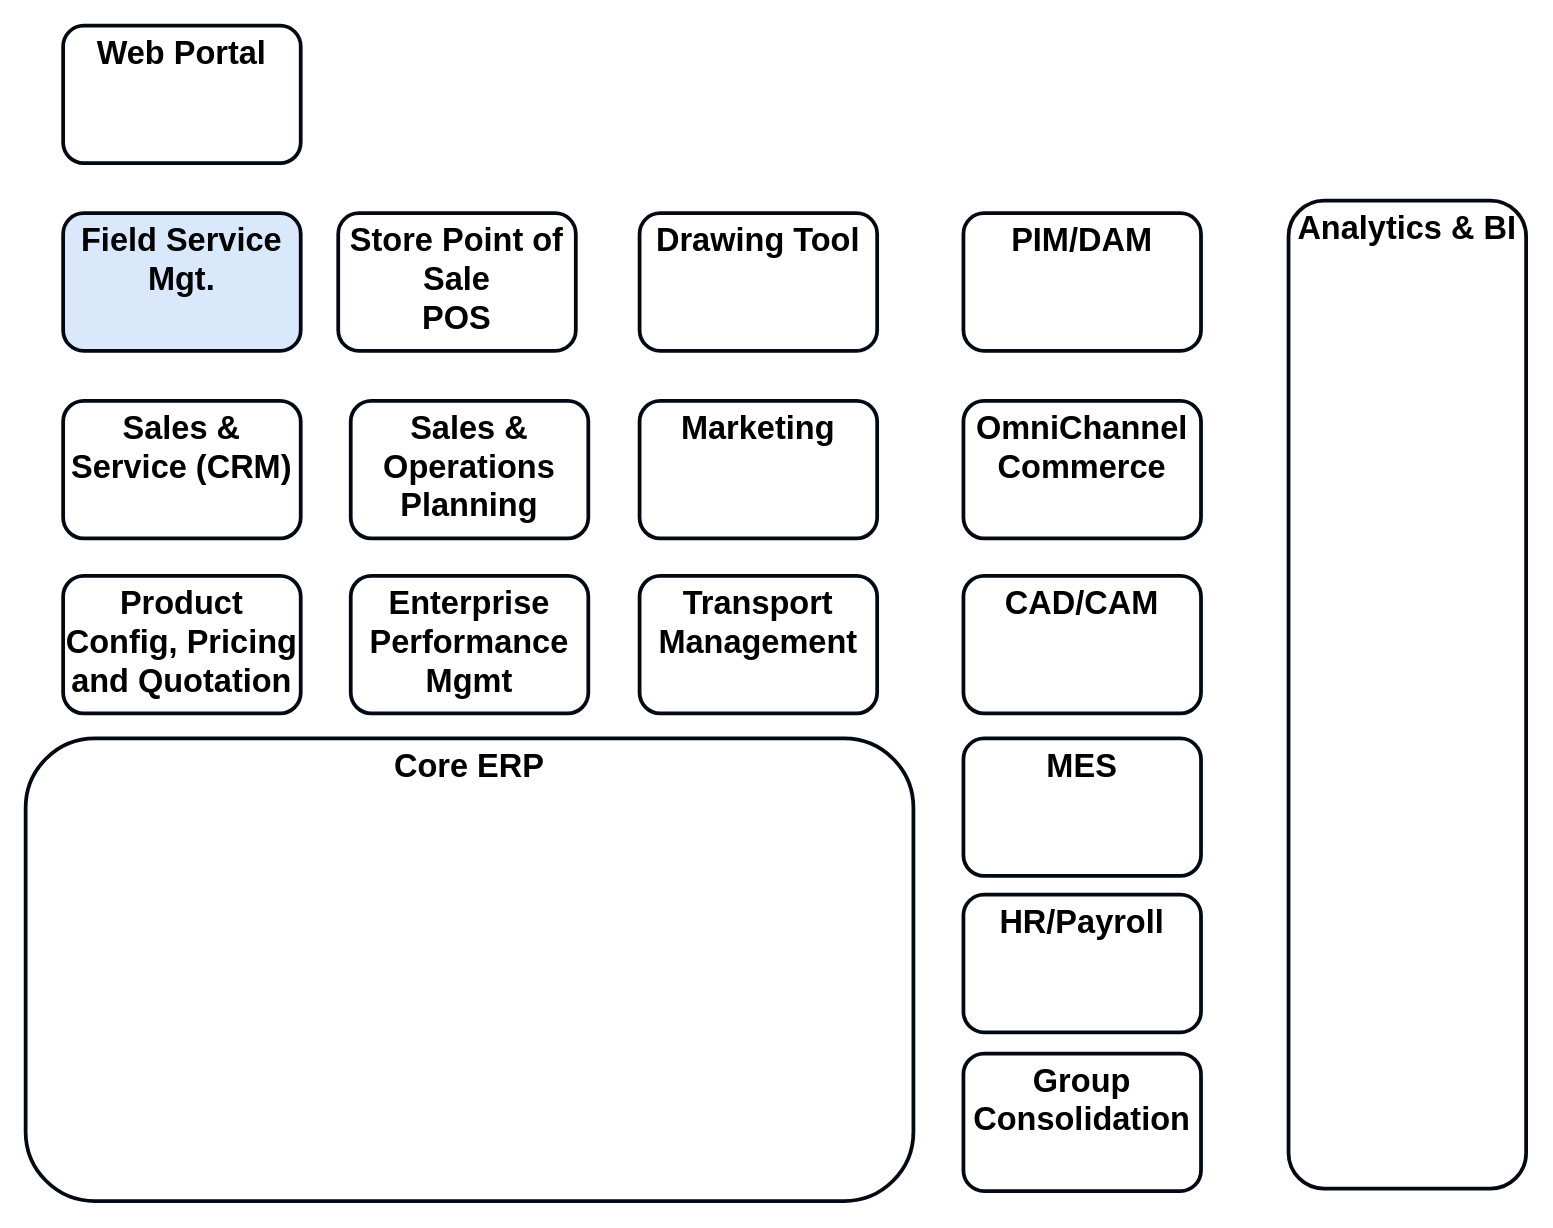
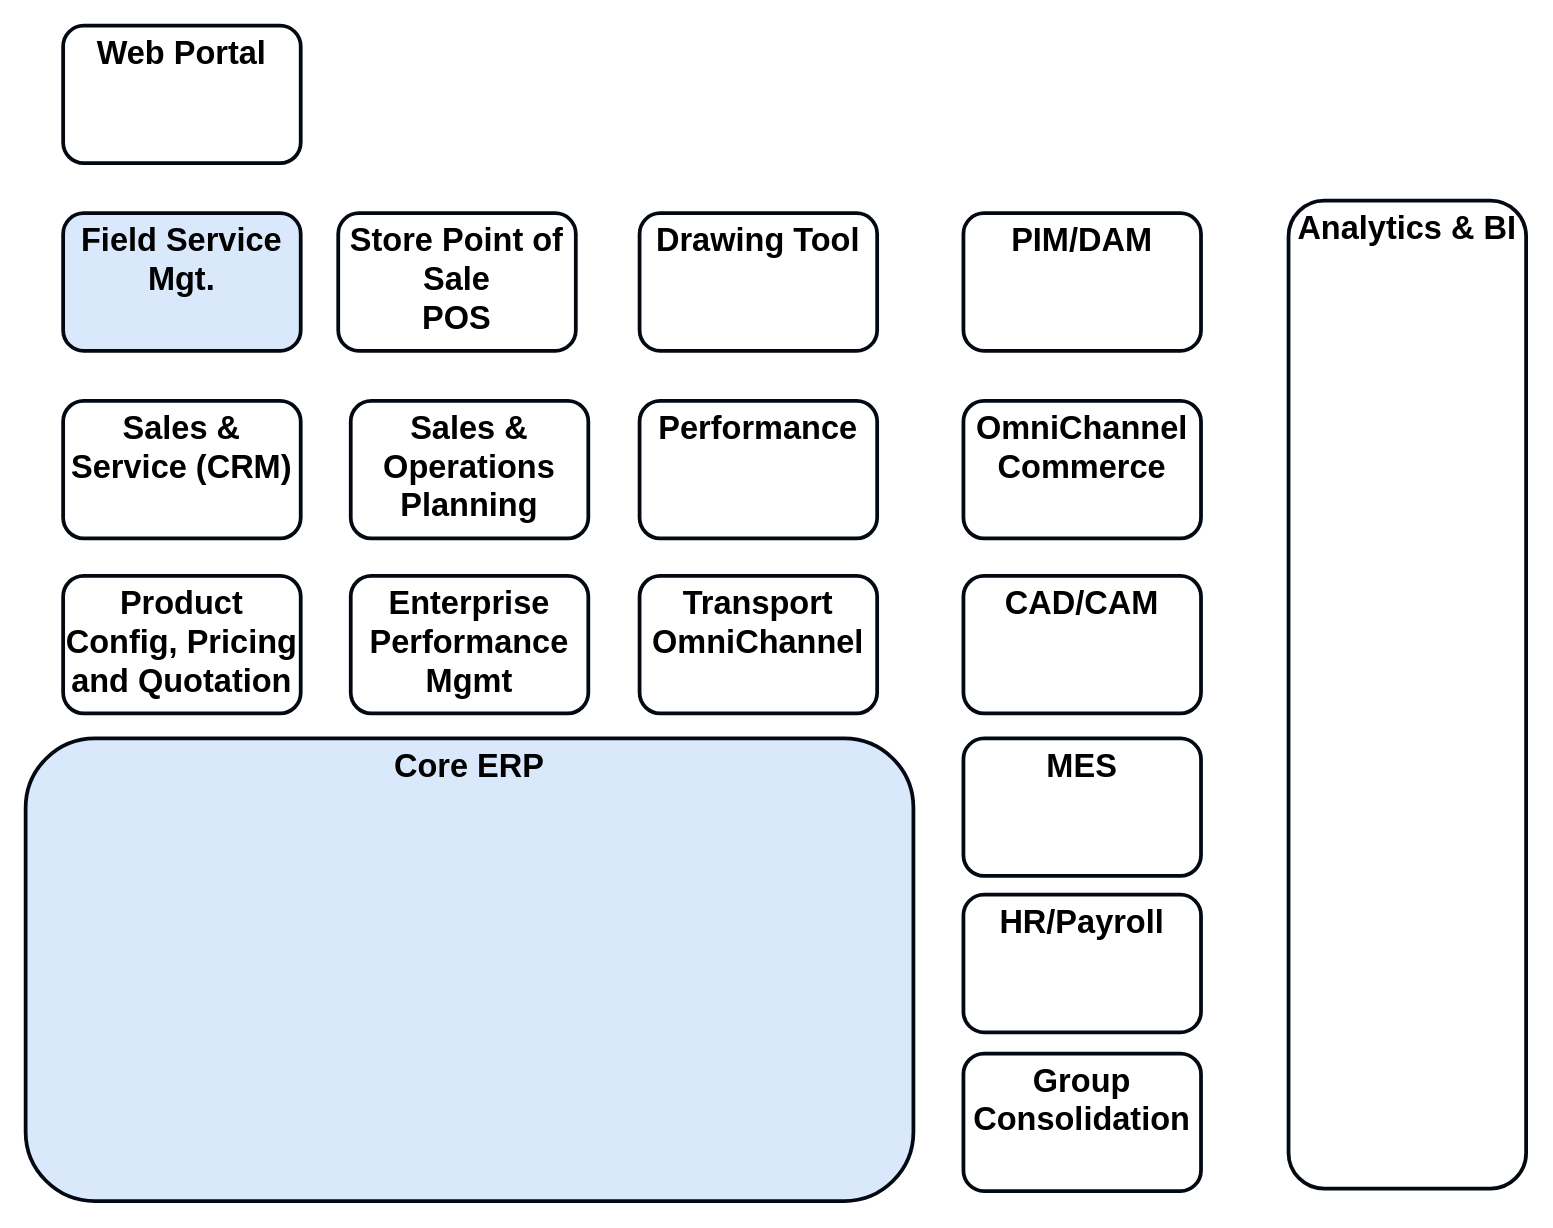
- <mxCell id="9" value="&lt;b style=&quot;font-size: 26px&quot;&gt;Marketing&lt;br style=&quot;font-size: 26px&quot;&gt;&lt;/b&gt;" style="rounded=1;whiteSpace=wrap;html=1;verticalAlign=top;strokeWidth=3;strokeColor=#020912;fontSize=26;" parent="1" vertex="1"><mxGeometry x="511" y="320" width="190" height="110" as="geometry" /></mxCell>
+ <mxCell id="9" value="&lt;b style=&quot;font-size: 26px&quot;&gt;Performance&lt;br style=&quot;font-size: 26px&quot;&gt;&lt;/b&gt;" style="rounded=1;whiteSpace=wrap;html=1;verticalAlign=top;strokeWidth=3;strokeColor=#020912;fontSize=26;" parent="1" vertex="1"><mxGeometry x="511" y="320" width="190" height="110" as="geometry" /></mxCell>
- <mxCell id="8" value="&lt;b style=&quot;font-size: 26px&quot;&gt;Transport Management&lt;br style=&quot;font-size: 26px&quot;&gt;&lt;/b&gt;" style="rounded=1;whiteSpace=wrap;html=1;verticalAlign=top;strokeWidth=3;strokeColor=#020912;fontSize=26;" parent="1" vertex="1"><mxGeometry x="511" y="460" width="190" height="110" as="geometry" /></mxCell>
+ <mxCell id="8" value="&lt;b style=&quot;font-size: 26px&quot;&gt;Transport OmniChannel&lt;br style=&quot;font-size: 26px&quot;&gt;&lt;/b&gt;" style="rounded=1;whiteSpace=wrap;html=1;verticalAlign=top;strokeWidth=3;strokeColor=#020912;fontSize=26;" parent="1" vertex="1"><mxGeometry x="511" y="460" width="190" height="110" as="geometry" /></mxCell>
- <mxCell id="2" value="&lt;b style=&quot;font-size: 26px&quot;&gt;Core ERP&lt;br style=&quot;font-size: 26px&quot;&gt;&lt;/b&gt;" style="rounded=1;whiteSpace=wrap;html=1;verticalAlign=top;strokeWidth=3;strokeColor=#020912;fontSize=26;" parent="1" vertex="1"><mxGeometry x="20" y="590" width="710" height="370" as="geometry" /></mxCell>
+ <mxCell id="2" value="&lt;b style=&quot;font-size: 26px&quot;&gt;Core ERP&lt;br style=&quot;font-size: 26px&quot;&gt;&lt;/b&gt;" style="rounded=1;whiteSpace=wrap;html=1;verticalAlign=top;strokeWidth=3;strokeColor=#020912;fontSize=26;fillColor=#dae8fc;" parent="1" vertex="1"><mxGeometry x="20" y="590" width="710" height="370" as="geometry" /></mxCell>
